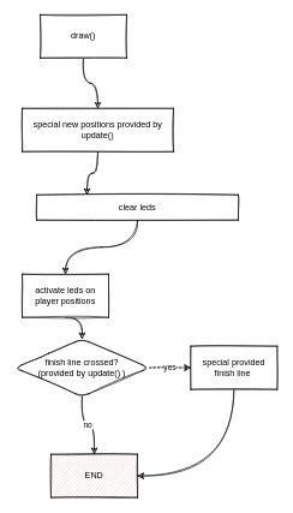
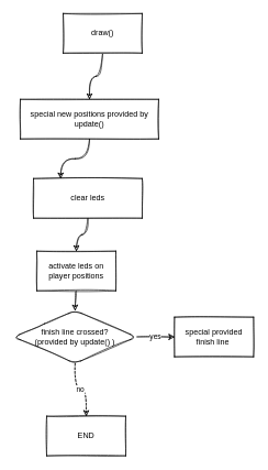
- <mxCell id="3" value="draw()" style="rounded=0;whiteSpace=wrap;html=1;shadow=0;sketch=1;" vertex="1" parent="1"><mxGeometry x="55" y="20" width="120" height="60" as="geometry" /></mxCell>
+ <mxCell id="3" value="draw()" style="rounded=0;whiteSpace=wrap;html=1;shadow=0;sketch=1;" vertex="1" parent="1"><mxGeometry x="95" y="20" width="120" height="60" as="geometry" /></mxCell>
- <mxCell id="7" value="clear leds" style="rounded=0;whiteSpace=wrap;html=1;shadow=0;sketch=1;" vertex="1" parent="1"><mxGeometry x="50" y="270" width="280" height="35" as="geometry" /></mxCell>
+ <mxCell id="7" value="clear leds" style="rounded=0;whiteSpace=wrap;html=1;shadow=0;sketch=1;" vertex="1" parent="1"><mxGeometry x="50" y="270" width="165" height="60" as="geometry" /></mxCell>
- <mxCell id="12" value="activate leds on player positions" style="rounded=0;whiteSpace=wrap;html=1;shadow=0;sketch=1;" vertex="1" parent="1"><mxGeometry x="30" y="380" width="120" height="60" as="geometry" /></mxCell>
+ <mxCell id="12" value="activate leds on player positions" style="rounded=0;whiteSpace=wrap;html=1;shadow=0;sketch=1;" vertex="1" parent="1"><mxGeometry x="55" y="380" width="120" height="60" as="geometry" /></mxCell>
- <mxCell id="8" value="yes" style="edgeStyle=orthogonalEdgeStyle;curved=1;rounded=1;sketch=1;orthogonalLoop=1;jettySize=auto;html=1;exitX=1;exitY=0.5;exitDx=0;exitDy=0;entryX=0;entryY=0.5;entryDx=0;entryDy=0;shadow=0;dashed=1;" edge="1" parent="1" source="10" target="14"><mxGeometry relative="1" as="geometry" /></mxCell>
+ <mxCell id="8" value="yes" style="edgeStyle=orthogonalEdgeStyle;curved=1;rounded=1;sketch=1;orthogonalLoop=1;jettySize=auto;html=1;exitX=1;exitY=0.5;exitDx=0;exitDy=0;entryX=0;entryY=0.5;entryDx=0;entryDy=0;shadow=0;" edge="1" parent="1" source="10" target="14"><mxGeometry relative="1" as="geometry" /></mxCell>
- <mxCell id="9" value="no" style="edgeStyle=orthogonalEdgeStyle;curved=1;rounded=1;sketch=1;orthogonalLoop=1;jettySize=auto;html=1;exitX=0.5;exitY=1;exitDx=0;exitDy=0;shadow=0;entryX=0.5;entryY=0;entryDx=0;entryDy=0;" edge="1" parent="1" source="10" target="15"><mxGeometry relative="1" as="geometry"><mxPoint x="113" y="610" as="targetPoint" /></mxGeometry></mxCell>
+ <mxCell id="9" value="no" style="edgeStyle=orthogonalEdgeStyle;curved=1;rounded=1;sketch=1;orthogonalLoop=1;jettySize=auto;html=1;exitX=0.5;exitY=1;exitDx=0;exitDy=0;shadow=0;entryX=0.5;entryY=0;entryDx=0;entryDy=0;dashed=1;" edge="1" parent="1" source="10" target="15"><mxGeometry relative="1" as="geometry"><mxPoint x="113" y="610" as="targetPoint" /></mxGeometry></mxCell>
- <mxCell id="13" style="edgeStyle=orthogonalEdgeStyle;curved=1;rounded=1;sketch=1;orthogonalLoop=1;jettySize=auto;html=1;exitX=0.5;exitY=1;exitDx=0;exitDy=0;entryX=1;entryY=0.5;entryDx=0;entryDy=0;shadow=0;" edge="1" parent="1" source="14" target="15"><mxGeometry relative="1" as="geometry" /></mxCell>
- <mxCell id="15" value="END" style="rounded=0;whiteSpace=wrap;html=1;shadow=0;sketch=1;fillColor=#f8cecc;" vertex="1" parent="1"><mxGeometry x="70" y="630" width="120" height="60" as="geometry" /></mxCell>
+ <mxCell id="15" value="END" style="rounded=0;whiteSpace=wrap;html=1;shadow=0;sketch=1;" vertex="1" parent="1"><mxGeometry x="70" y="630" width="120" height="60" as="geometry" /></mxCell>
